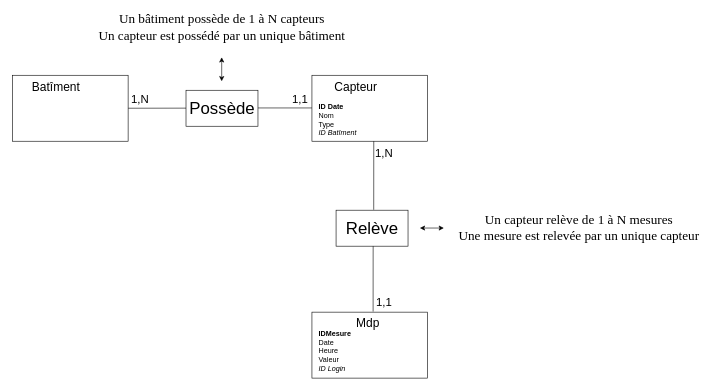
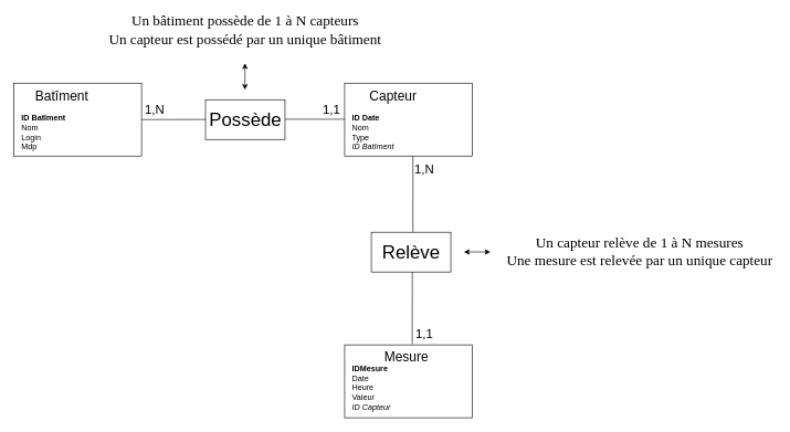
+ <mxCell id="10" value="&lt;div align=&quot;left&quot;&gt;&lt;b&gt;ID Batîment&lt;/b&gt;&lt;/div&gt;&lt;div align=&quot;left&quot;&gt;Nom&lt;/div&gt;&lt;div align=&quot;left&quot;&gt;Login&lt;/div&gt;&lt;div align=&quot;left&quot;&gt;Mdp&lt;br&gt;&lt;/div&gt;" style="text;html=1;strokeColor=none;fillColor=none;align=left;verticalAlign=middle;whiteSpace=wrap;rounded=0;" vertex="1" parent="1"><mxGeometry x="29.53" y="170" width="105.59" height="57.5" as="geometry" /></mxCell>
- <mxCell id="20" value="&lt;font style=&quot;font-size: 20px;&quot;&gt;Mdp&lt;/font&gt;" style="text;html=1;strokeColor=none;fillColor=none;align=center;verticalAlign=middle;whiteSpace=wrap;rounded=0;" vertex="1" parent="1"><mxGeometry x="583" y="530" width="59.53" height="15" as="geometry" /></mxCell>
+ <mxCell id="20" value="&lt;font style=&quot;font-size: 20px;&quot;&gt;Mesure&lt;/font&gt;" style="text;html=1;strokeColor=none;fillColor=none;align=center;verticalAlign=middle;whiteSpace=wrap;rounded=0;" vertex="1" parent="1"><mxGeometry x="583" y="530" width="59.53" height="15" as="geometry" /></mxCell>
- <mxCell id="21" value="&lt;div align=&quot;left&quot;&gt;&lt;b&gt;IDMesure&lt;/b&gt;&lt;/div&gt;&lt;div align=&quot;left&quot;&gt;Date&lt;br&gt;&lt;/div&gt;&lt;div align=&quot;left&quot;&gt;Heure&lt;br&gt;&lt;/div&gt;&lt;div align=&quot;left&quot;&gt;Valeur&lt;/div&gt;&lt;div align=&quot;left&quot;&gt;&lt;i&gt;ID Login&lt;br&gt;&lt;/i&gt;&lt;/div&gt;" style="text;html=1;strokeColor=none;fillColor=none;align=left;verticalAlign=middle;whiteSpace=wrap;rounded=0;" vertex="1" parent="1"><mxGeometry x="529.06" y="550" width="105.59" height="70" as="geometry" /></mxCell>
+ <mxCell id="21" value="&lt;div align=&quot;left&quot;&gt;&lt;b&gt;IDMesure&lt;/b&gt;&lt;/div&gt;&lt;div align=&quot;left&quot;&gt;Date&lt;br&gt;&lt;/div&gt;&lt;div align=&quot;left&quot;&gt;Heure&lt;br&gt;&lt;/div&gt;&lt;div align=&quot;left&quot;&gt;Valeur&lt;/div&gt;&lt;div align=&quot;left&quot;&gt;&lt;i&gt;ID Capteur&lt;br&gt;&lt;/i&gt;&lt;/div&gt;" style="text;html=1;strokeColor=none;fillColor=none;align=left;verticalAlign=middle;whiteSpace=wrap;rounded=0;" vertex="1" parent="1"><mxGeometry x="529.06" y="550" width="105.59" height="70" as="geometry" /></mxCell>
